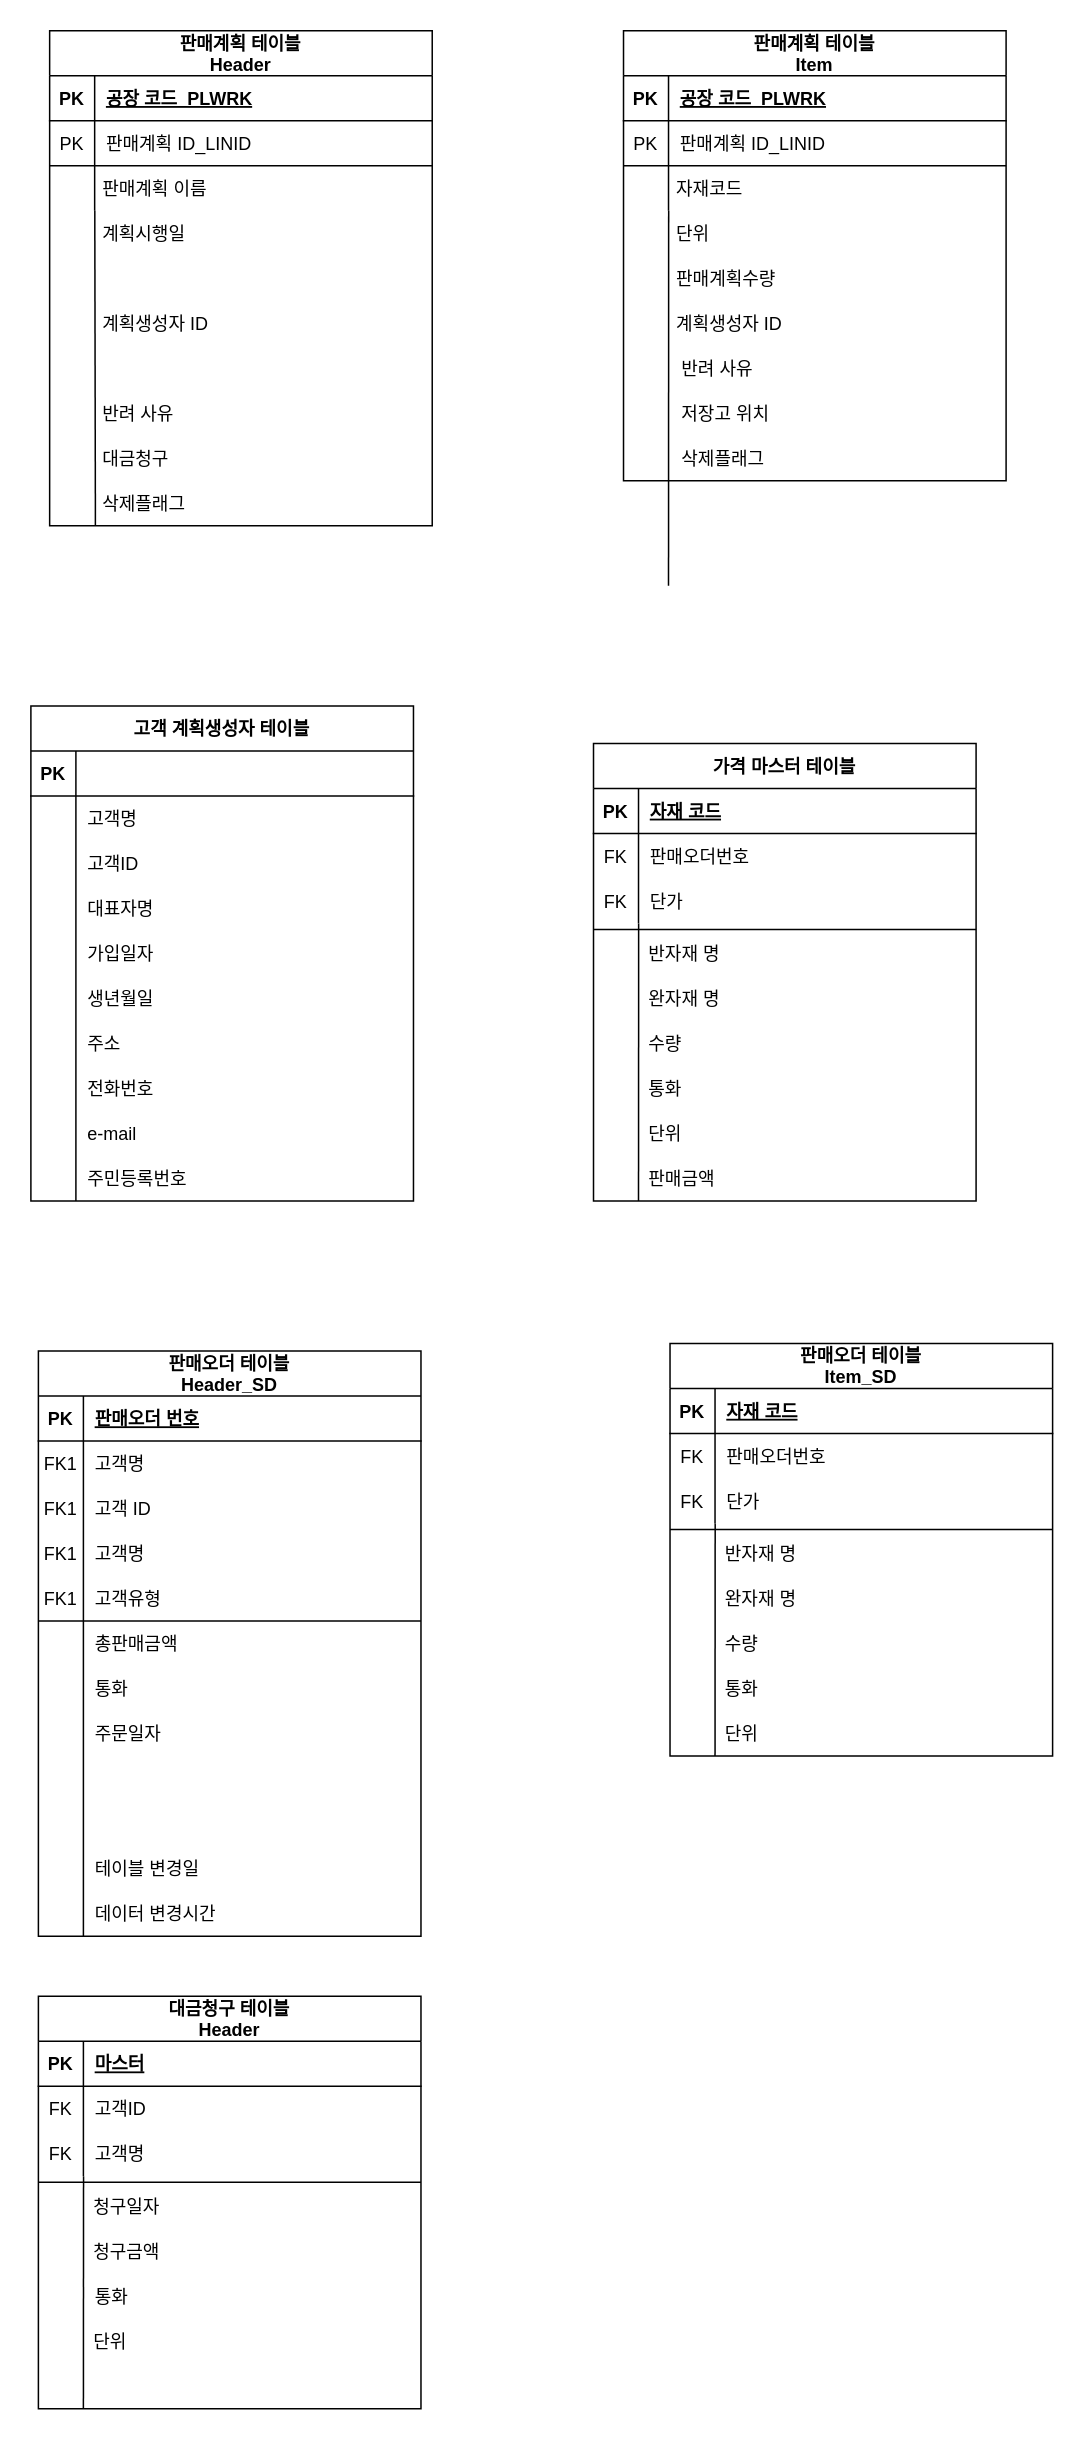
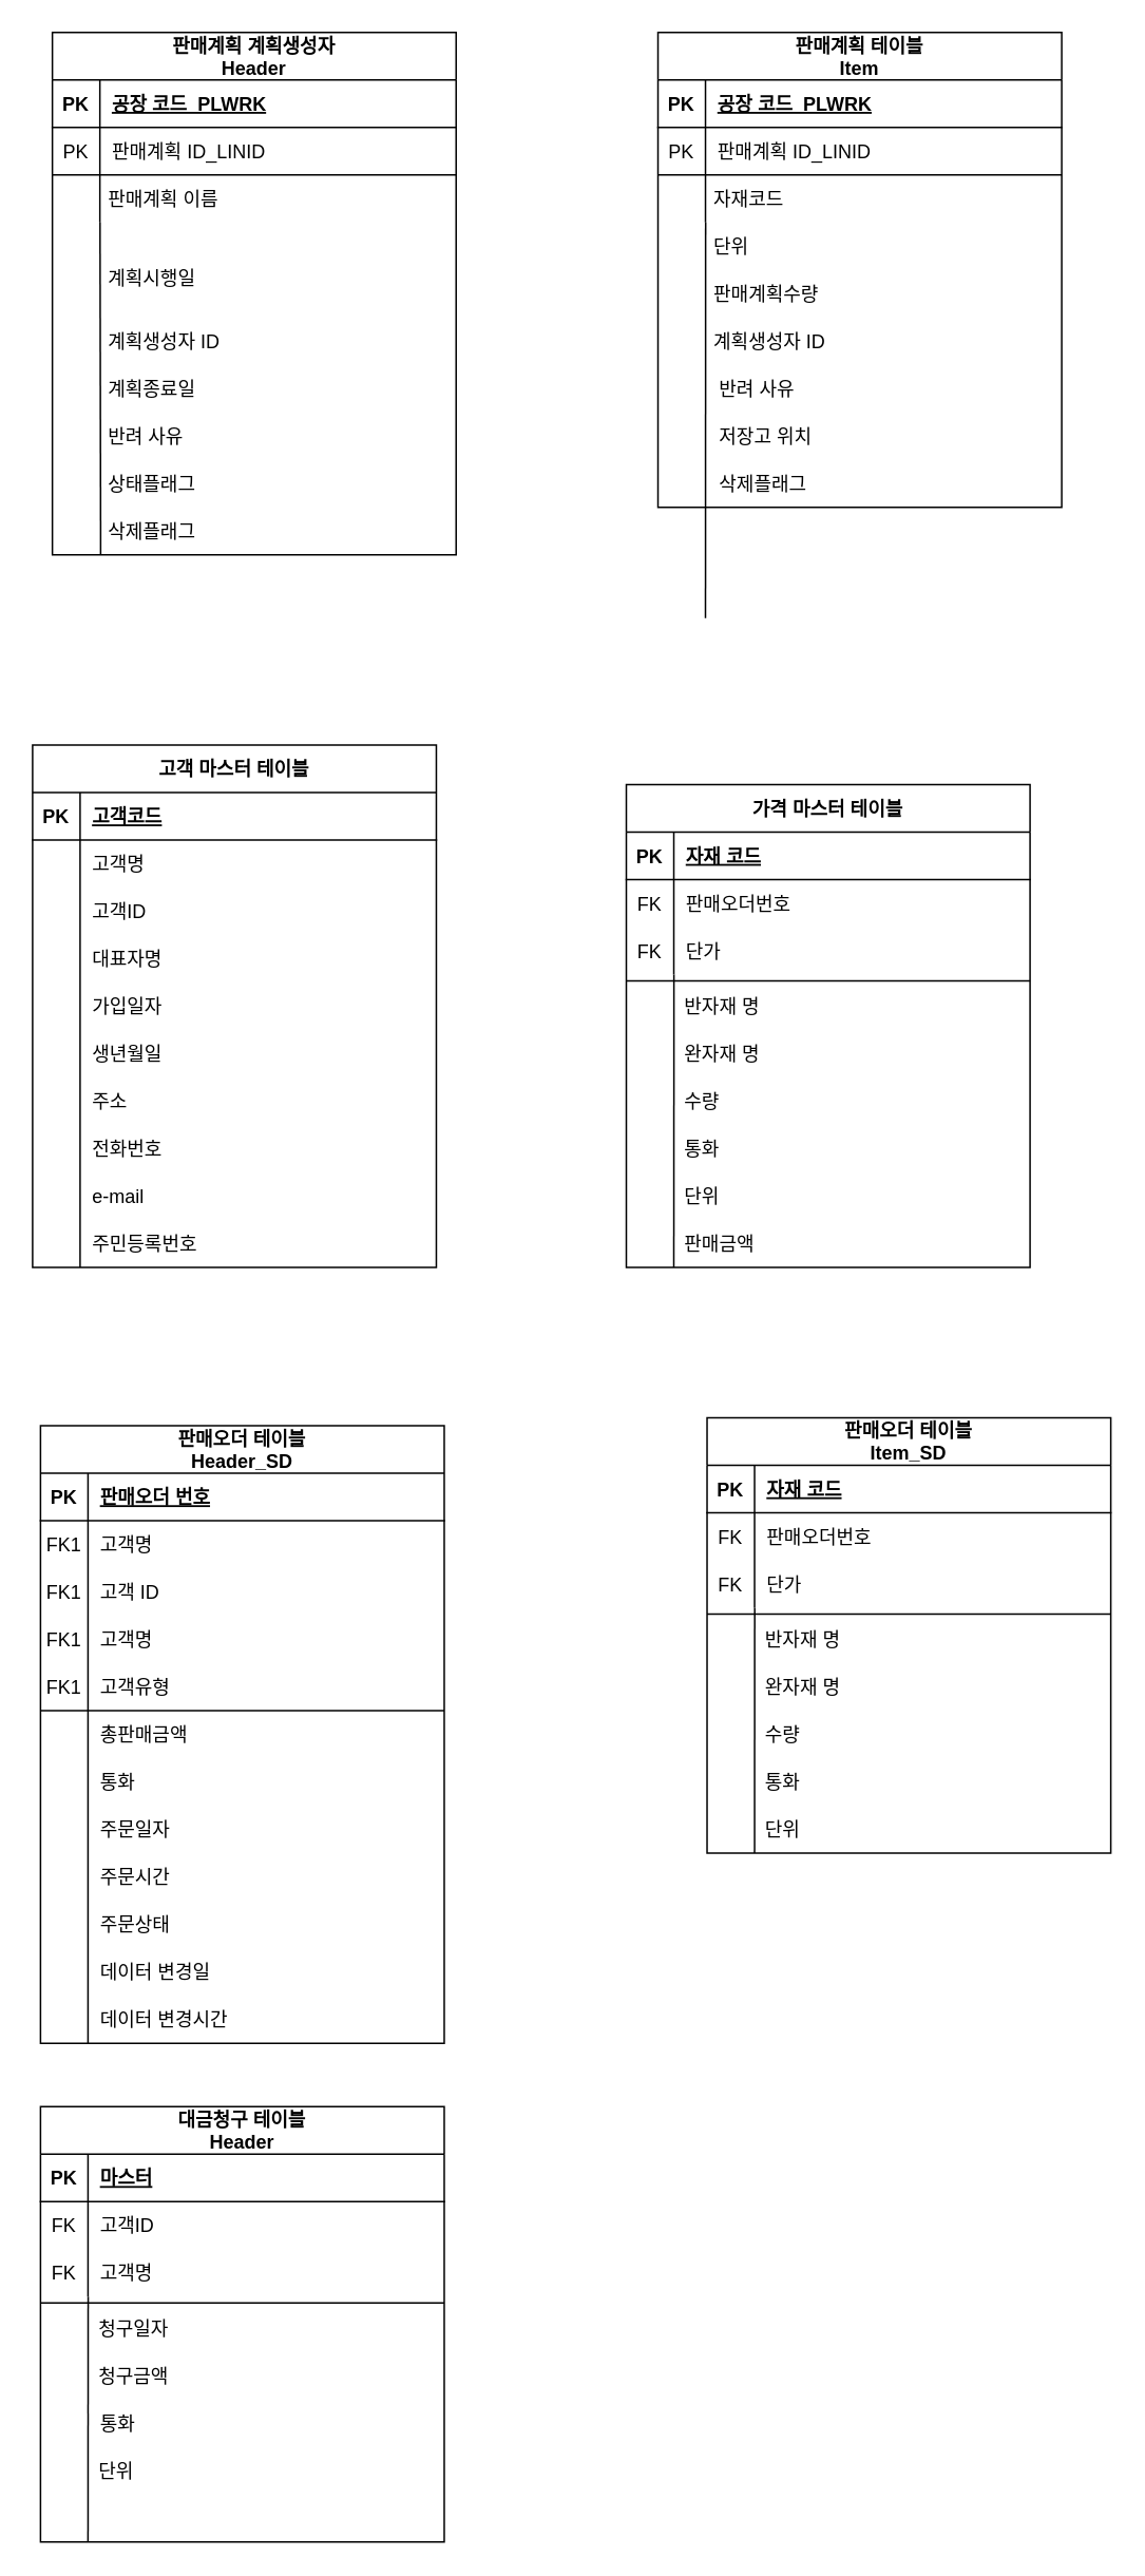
- <mxCell id="78" value="판매계획 테이블&#10;Header" style="shape=table;startSize=30;container=1;collapsible=1;childLayout=tableLayout;fixedRows=1;rowLines=0;fontStyle=1;align=center;resizeLast=1;" vertex="1" parent="1"><mxGeometry x="32.5" y="20" width="255" height="330" as="geometry"><mxRectangle x="800" y="60" width="130" height="30" as="alternateBounds" /></mxGeometry></mxCell>
+ <mxCell id="78" value="판매계획 계획생성자&#10;Header" style="shape=table;startSize=30;container=1;collapsible=1;childLayout=tableLayout;fixedRows=1;rowLines=0;fontStyle=1;align=center;resizeLast=1;" vertex="1" parent="1"><mxGeometry x="32.5" y="20" width="255" height="330" as="geometry"><mxRectangle x="800" y="60" width="130" height="30" as="alternateBounds" /></mxGeometry></mxCell>
- <mxCell id="91" value="계획시행일" style="shape=partialRectangle;overflow=hidden;connectable=0;fillColor=none;top=0;left=0;bottom=0;right=0;align=left;spacingLeft=6;" vertex="1" parent="1"><mxGeometry x="60" y="140" width="220" height="30" as="geometry"><mxRectangle width="220" height="30" as="alternateBounds" /></mxGeometry></mxCell>
+ <mxCell id="91" value="계획시행일" style="shape=partialRectangle;overflow=hidden;connectable=0;fillColor=none;top=0;left=0;bottom=0;right=0;align=left;spacingLeft=6;" vertex="1" parent="1"><mxGeometry x="60" y="160" width="220" height="30" as="geometry"><mxRectangle width="220" height="30" as="alternateBounds" /></mxGeometry></mxCell>
+ <mxCell id="114" value="계획종료일" style="shape=partialRectangle;overflow=hidden;connectable=0;fillColor=none;top=0;left=0;bottom=0;right=0;align=left;spacingLeft=6;" vertex="1" parent="1"><mxGeometry x="60" y="230" width="220" height="30" as="geometry"><mxRectangle width="220" height="30" as="alternateBounds" /></mxGeometry></mxCell>
- <mxCell id="94" value="대금청구" style="shape=partialRectangle;overflow=hidden;connectable=0;fillColor=none;top=0;left=0;bottom=0;right=0;align=left;spacingLeft=6;" vertex="1" parent="1"><mxGeometry x="60" y="290" width="220" height="30" as="geometry"><mxRectangle width="220" height="30" as="alternateBounds" /></mxGeometry></mxCell>
+ <mxCell id="94" value="상태플래그" style="shape=partialRectangle;overflow=hidden;connectable=0;fillColor=none;top=0;left=0;bottom=0;right=0;align=left;spacingLeft=6;" vertex="1" parent="1"><mxGeometry x="60" y="290" width="220" height="30" as="geometry"><mxRectangle width="220" height="30" as="alternateBounds" /></mxGeometry></mxCell>
- <mxCell id="42" value="고객 계획생성자 테이블" style="shape=table;startSize=30;container=1;collapsible=1;childLayout=tableLayout;fixedRows=1;rowLines=0;fontStyle=1;align=center;resizeLast=1;" vertex="1" parent="1"><mxGeometry x="20" y="470" width="255" height="330" as="geometry"><mxRectangle x="800" y="60" width="130" height="30" as="alternateBounds" /></mxGeometry></mxCell>
+ <mxCell id="42" value="고객 마스터 테이블" style="shape=table;startSize=30;container=1;collapsible=1;childLayout=tableLayout;fixedRows=1;rowLines=0;fontStyle=1;align=center;resizeLast=1;" vertex="1" parent="1"><mxGeometry x="20" y="470" width="255" height="330" as="geometry"><mxRectangle x="800" y="60" width="130" height="30" as="alternateBounds" /></mxGeometry></mxCell>
+ <mxCell id="45" value="고객코드" style="shape=partialRectangle;overflow=hidden;connectable=0;fillColor=none;top=0;left=0;bottom=0;right=0;align=left;spacingLeft=6;fontStyle=5;" vertex="1" parent="43"><mxGeometry x="30" width="225" height="30" as="geometry"><mxRectangle width="225" height="30" as="alternateBounds" /></mxGeometry></mxCell>
+ <mxCell id="21" value="주문시간" style="shape=partialRectangle;overflow=hidden;connectable=0;fillColor=none;top=0;left=0;bottom=0;right=0;align=left;spacingLeft=6;" parent="1" vertex="1"><mxGeometry x="55" y="1170" width="220" height="30" as="geometry"><mxRectangle width="220" height="30" as="alternateBounds" /></mxGeometry></mxCell>
+ <mxCell id="22" value="주문상태" style="shape=partialRectangle;overflow=hidden;connectable=0;fillColor=none;top=0;left=0;bottom=0;right=0;align=left;spacingLeft=6;" parent="1" vertex="1"><mxGeometry x="55" y="1200" width="220" height="30" as="geometry"><mxRectangle width="220" height="30" as="alternateBounds" /></mxGeometry></mxCell>
- <mxCell id="23" value="테이블 변경일" style="shape=partialRectangle;overflow=hidden;connectable=0;fillColor=none;top=0;left=0;bottom=0;right=0;align=left;spacingLeft=6;" parent="1" vertex="1"><mxGeometry x="55" y="1230" width="220" height="30" as="geometry"><mxRectangle width="220" height="30" as="alternateBounds" /></mxGeometry></mxCell>
+ <mxCell id="23" value="데이터 변경일" style="shape=partialRectangle;overflow=hidden;connectable=0;fillColor=none;top=0;left=0;bottom=0;right=0;align=left;spacingLeft=6;" parent="1" vertex="1"><mxGeometry x="55" y="1230" width="220" height="30" as="geometry"><mxRectangle width="220" height="30" as="alternateBounds" /></mxGeometry></mxCell>
